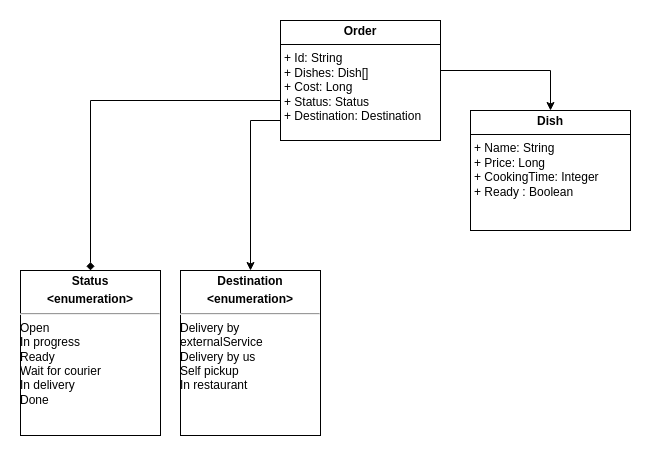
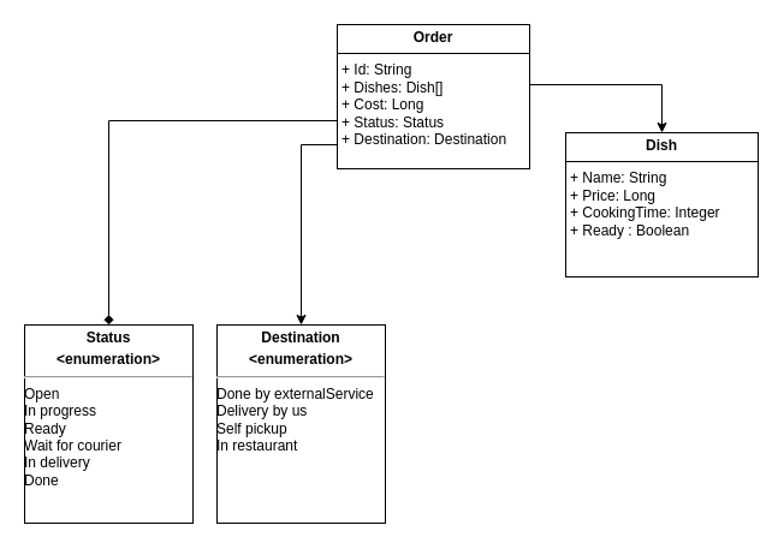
- <mxCell id="8" value="&lt;p style=&quot;margin:0px;margin-top:4px;text-align:center;&quot;&gt;&lt;b&gt;Destination&lt;/b&gt;&lt;/p&gt;&lt;p style=&quot;margin:0px;margin-top:4px;text-align:center;&quot;&gt;&lt;b&gt;&amp;lt;enumeration&amp;gt;&lt;/b&gt;&lt;/p&gt;&lt;hr&gt;Delivery by externalService&lt;div&gt;Delivery by us&lt;/div&gt;&lt;div&gt;Self pickup&lt;/div&gt;&lt;div&gt;In restaurant&lt;/div&gt;" style="verticalAlign=top;align=left;overflow=fill;html=1;whiteSpace=wrap;" vertex="1" parent="1"><mxGeometry x="180" y="270" width="140" height="165" as="geometry" /></mxCell>
+ <mxCell id="8" value="&lt;p style=&quot;margin:0px;margin-top:4px;text-align:center;&quot;&gt;&lt;b&gt;Destination&lt;/b&gt;&lt;/p&gt;&lt;p style=&quot;margin:0px;margin-top:4px;text-align:center;&quot;&gt;&lt;b&gt;&amp;lt;enumeration&amp;gt;&lt;/b&gt;&lt;/p&gt;&lt;hr&gt;Done by externalService&lt;div&gt;Delivery by us&lt;/div&gt;&lt;div&gt;Self pickup&lt;/div&gt;&lt;div&gt;In restaurant&lt;/div&gt;" style="verticalAlign=top;align=left;overflow=fill;html=1;whiteSpace=wrap;" vertex="1" parent="1"><mxGeometry x="180" y="270" width="140" height="165" as="geometry" /></mxCell>
